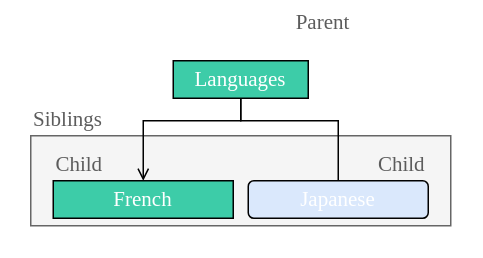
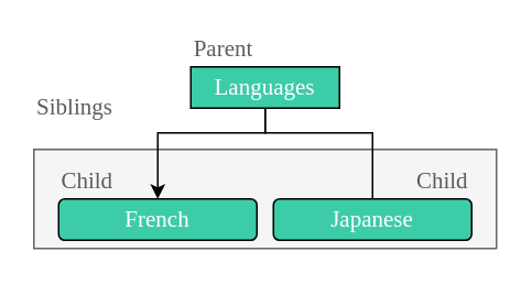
- <mxCell id="3" value="Parent" style="text;html=1;strokeColor=none;fillColor=none;align=center;verticalAlign=middle;whiteSpace=wrap;rounded=0;fontFamily=Work Sans;fontSize=14;fontColor=#5C5C5C;" parent="1" vertex="1"><mxGeometry x="195" y="5" width="40" height="20" as="geometry" /></mxCell>
+ <mxCell id="3" value="Parent" style="text;html=1;strokeColor=none;fillColor=none;align=center;verticalAlign=middle;whiteSpace=wrap;rounded=0;fontFamily=Work Sans;fontSize=14;fontColor=#5C5C5C;" parent="1" vertex="1"><mxGeometry x="115" y="20" width="40" height="20" as="geometry" /></mxCell>
- <mxCell id="7" value="Siblings" style="text;html=1;strokeColor=none;fillColor=none;align=center;verticalAlign=middle;whiteSpace=wrap;rounded=0;fontFamily=Work Sans;fontSize=14;fontColor=#5C5C5C;" parent="1" vertex="1"><mxGeometry x="20" y="70" width="50" height="20" as="geometry" /></mxCell>
+ <mxCell id="7" value="Siblings" style="text;html=1;strokeColor=none;fillColor=none;align=center;verticalAlign=middle;whiteSpace=wrap;rounded=0;fontFamily=Work Sans;fontSize=14;fontColor=#5C5C5C;" parent="1" vertex="1"><mxGeometry x="20" y="55" width="50" height="20" as="geometry" /></mxCell>
- <mxCell id="4" style="edgeStyle=orthogonalEdgeStyle;rounded=0;orthogonalLoop=1;jettySize=auto;html=1;exitX=0.5;exitY=1;exitDx=0;exitDy=0;entryX=0.5;entryY=0;entryDx=0;entryDy=0;fontFamily=Work Sans;fontSize=14;strokeColor=#000000;endArrow=open;" parent="1" source="6" target="8" edge="1"><mxGeometry relative="1" as="geometry"><Array as="points"><mxPoint x="160" y="80" /><mxPoint x="95" y="80" /></Array></mxGeometry></mxCell>
+ <mxCell id="4" style="edgeStyle=orthogonalEdgeStyle;rounded=0;orthogonalLoop=1;jettySize=auto;html=1;exitX=0.5;exitY=1;exitDx=0;exitDy=0;entryX=0.5;entryY=0;entryDx=0;entryDy=0;fontFamily=Work Sans;fontSize=14;strokeColor=#000000;" parent="1" source="6" target="8" edge="1"><mxGeometry relative="1" as="geometry"><Array as="points"><mxPoint x="160" y="80" /><mxPoint x="95" y="80" /></Array></mxGeometry></mxCell>
- <mxCell id="8" value="French" style="whiteSpace=wrap;html=1;fontFamily=Work Sans;fillColor=#3DCCA8;fontSize=14;strokeColor=#000000;fontColor=#FFFFFF;rounded=0;" parent="1" vertex="1"><mxGeometry x="35" y="120" width="120" height="25" as="geometry" /></mxCell>
+ <mxCell id="8" value="French" style="rounded=1;whiteSpace=wrap;html=1;fontFamily=Work Sans;fillColor=#3DCCA8;fontSize=14;strokeColor=#000000;fontColor=#FFFFFF;" parent="1" vertex="1"><mxGeometry x="35" y="120" width="120" height="25" as="geometry" /></mxCell>
- <mxCell id="9" value="Japanese" style="rounded=1;whiteSpace=wrap;html=1;fontFamily=Work Sans;fillColor=#dae8fc;fontSize=14;strokeColor=#000000;fontColor=#FFFFFF;" parent="1" vertex="1"><mxGeometry x="165" y="120" width="120" height="25" as="geometry" /></mxCell>
+ <mxCell id="9" value="Japanese" style="rounded=1;whiteSpace=wrap;html=1;fontFamily=Work Sans;fillColor=#3DCCA8;fontSize=14;strokeColor=#000000;fontColor=#FFFFFF;" parent="1" vertex="1"><mxGeometry x="165" y="120" width="120" height="25" as="geometry" /></mxCell>
